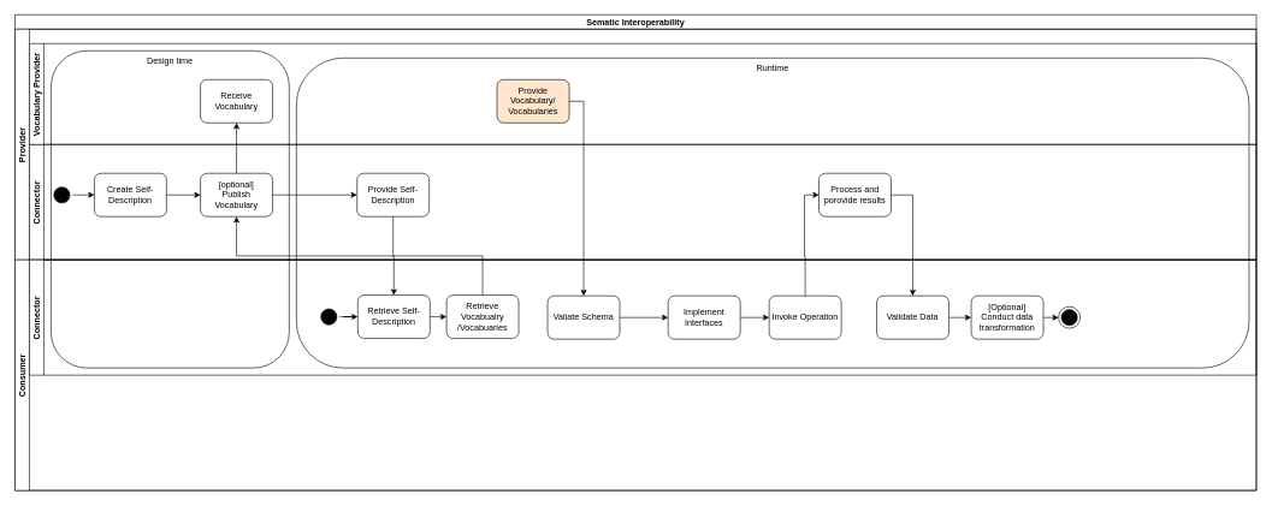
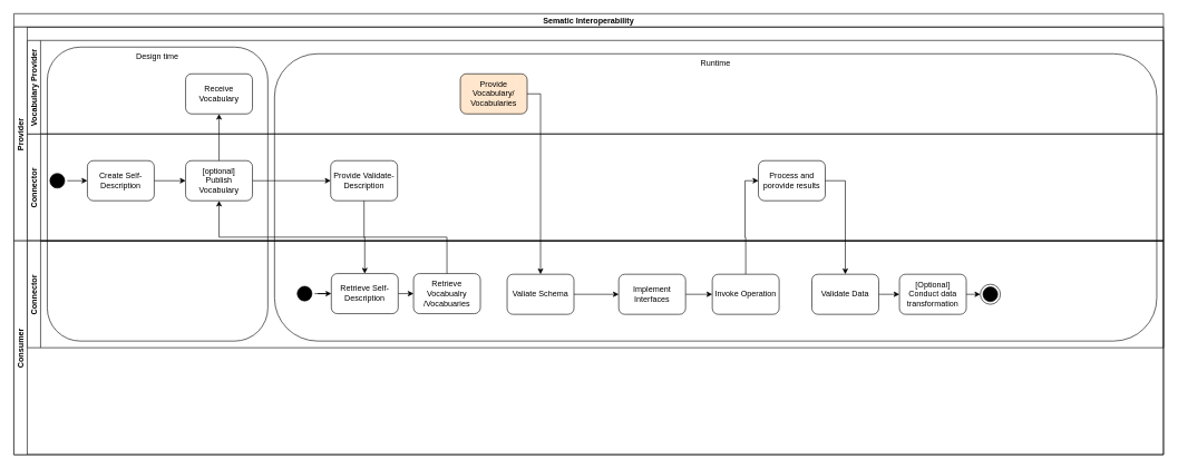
- <mxCell id="7" value="Provide Self-Description" style="rounded=1;whiteSpace=wrap;html=1;strokeColor=default;" parent="6" vertex="1"><mxGeometry x="454" y="40" width="100" height="60" as="geometry" /></mxCell>
+ <mxCell id="7" value="Provide Validate-Description" style="rounded=1;whiteSpace=wrap;html=1;strokeColor=default;" parent="6" vertex="1"><mxGeometry x="454" y="40" width="100" height="60" as="geometry" /></mxCell>
